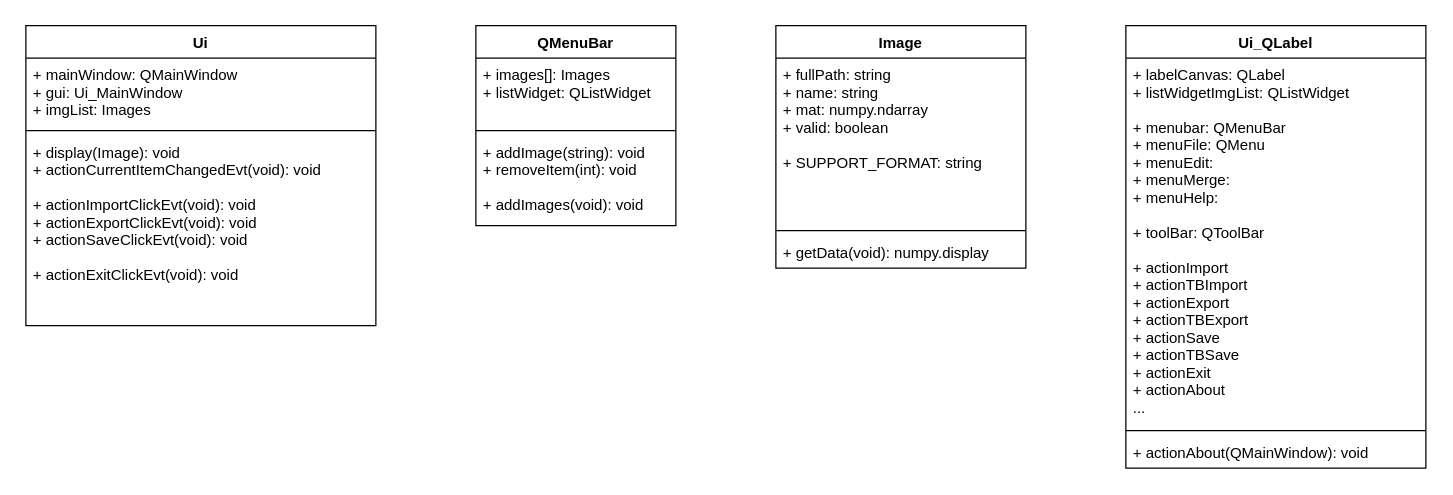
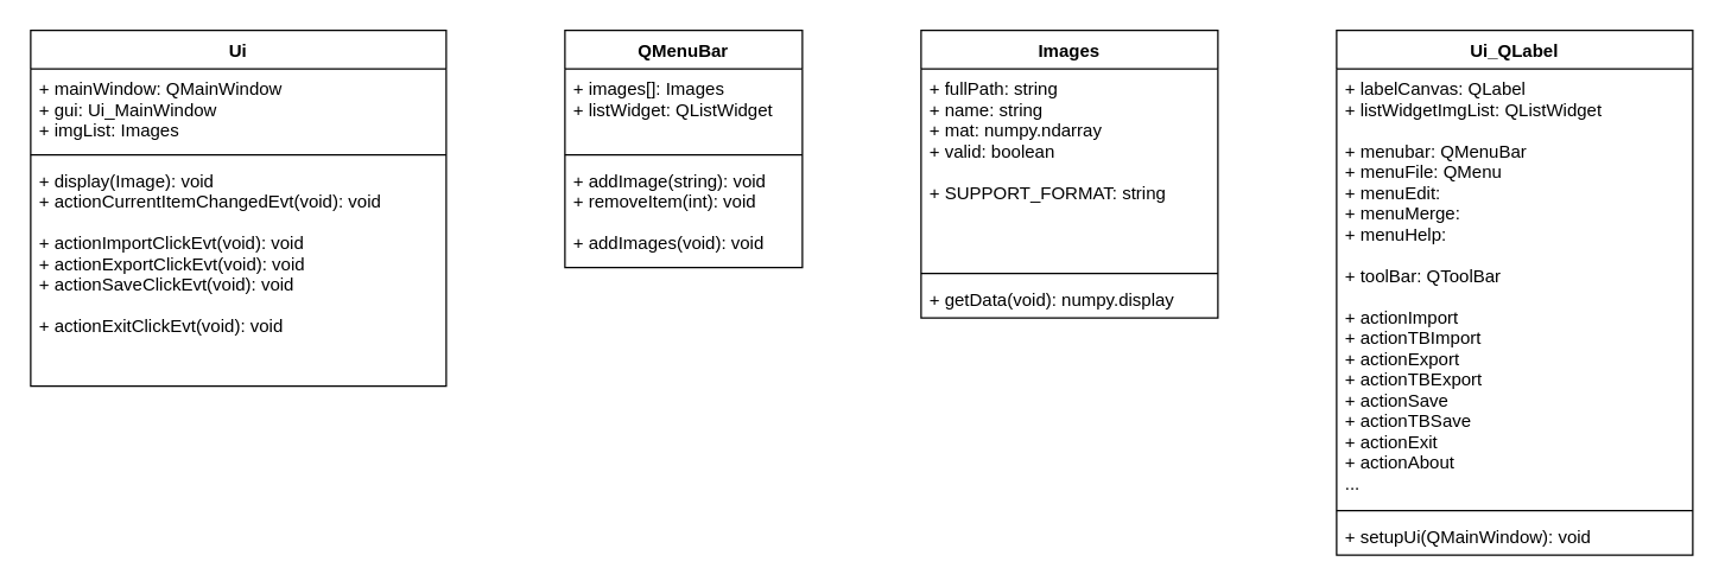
- <mxCell id="6" value="Image" style="swimlane;fontStyle=1;align=center;verticalAlign=top;childLayout=stackLayout;horizontal=1;startSize=26;horizontalStack=0;resizeParent=1;resizeParentMax=0;resizeLast=0;collapsible=1;marginBottom=0;" parent="1" vertex="1"><mxGeometry x="620" y="20" width="200" height="194" as="geometry" /></mxCell>
+ <mxCell id="6" value="Images" style="swimlane;fontStyle=1;align=center;verticalAlign=top;childLayout=stackLayout;horizontal=1;startSize=26;horizontalStack=0;resizeParent=1;resizeParentMax=0;resizeLast=0;collapsible=1;marginBottom=0;" parent="1" vertex="1"><mxGeometry x="620" y="20" width="200" height="194" as="geometry" /></mxCell>
- <mxCell id="5" value="+ actionAbout(QMainWindow): void" style="text;strokeColor=none;fillColor=none;align=left;verticalAlign=top;spacingLeft=4;spacingRight=4;overflow=hidden;rotatable=0;points=[[0,0.5],[1,0.5]];portConstraint=eastwest;" parent="2" vertex="1"><mxGeometry y="328" width="240" height="26" as="geometry" /></mxCell>
+ <mxCell id="5" value="+ setupUi(QMainWindow): void" style="text;strokeColor=none;fillColor=none;align=left;verticalAlign=top;spacingLeft=4;spacingRight=4;overflow=hidden;rotatable=0;points=[[0,0.5],[1,0.5]];portConstraint=eastwest;" parent="2" vertex="1"><mxGeometry y="328" width="240" height="26" as="geometry" /></mxCell>
